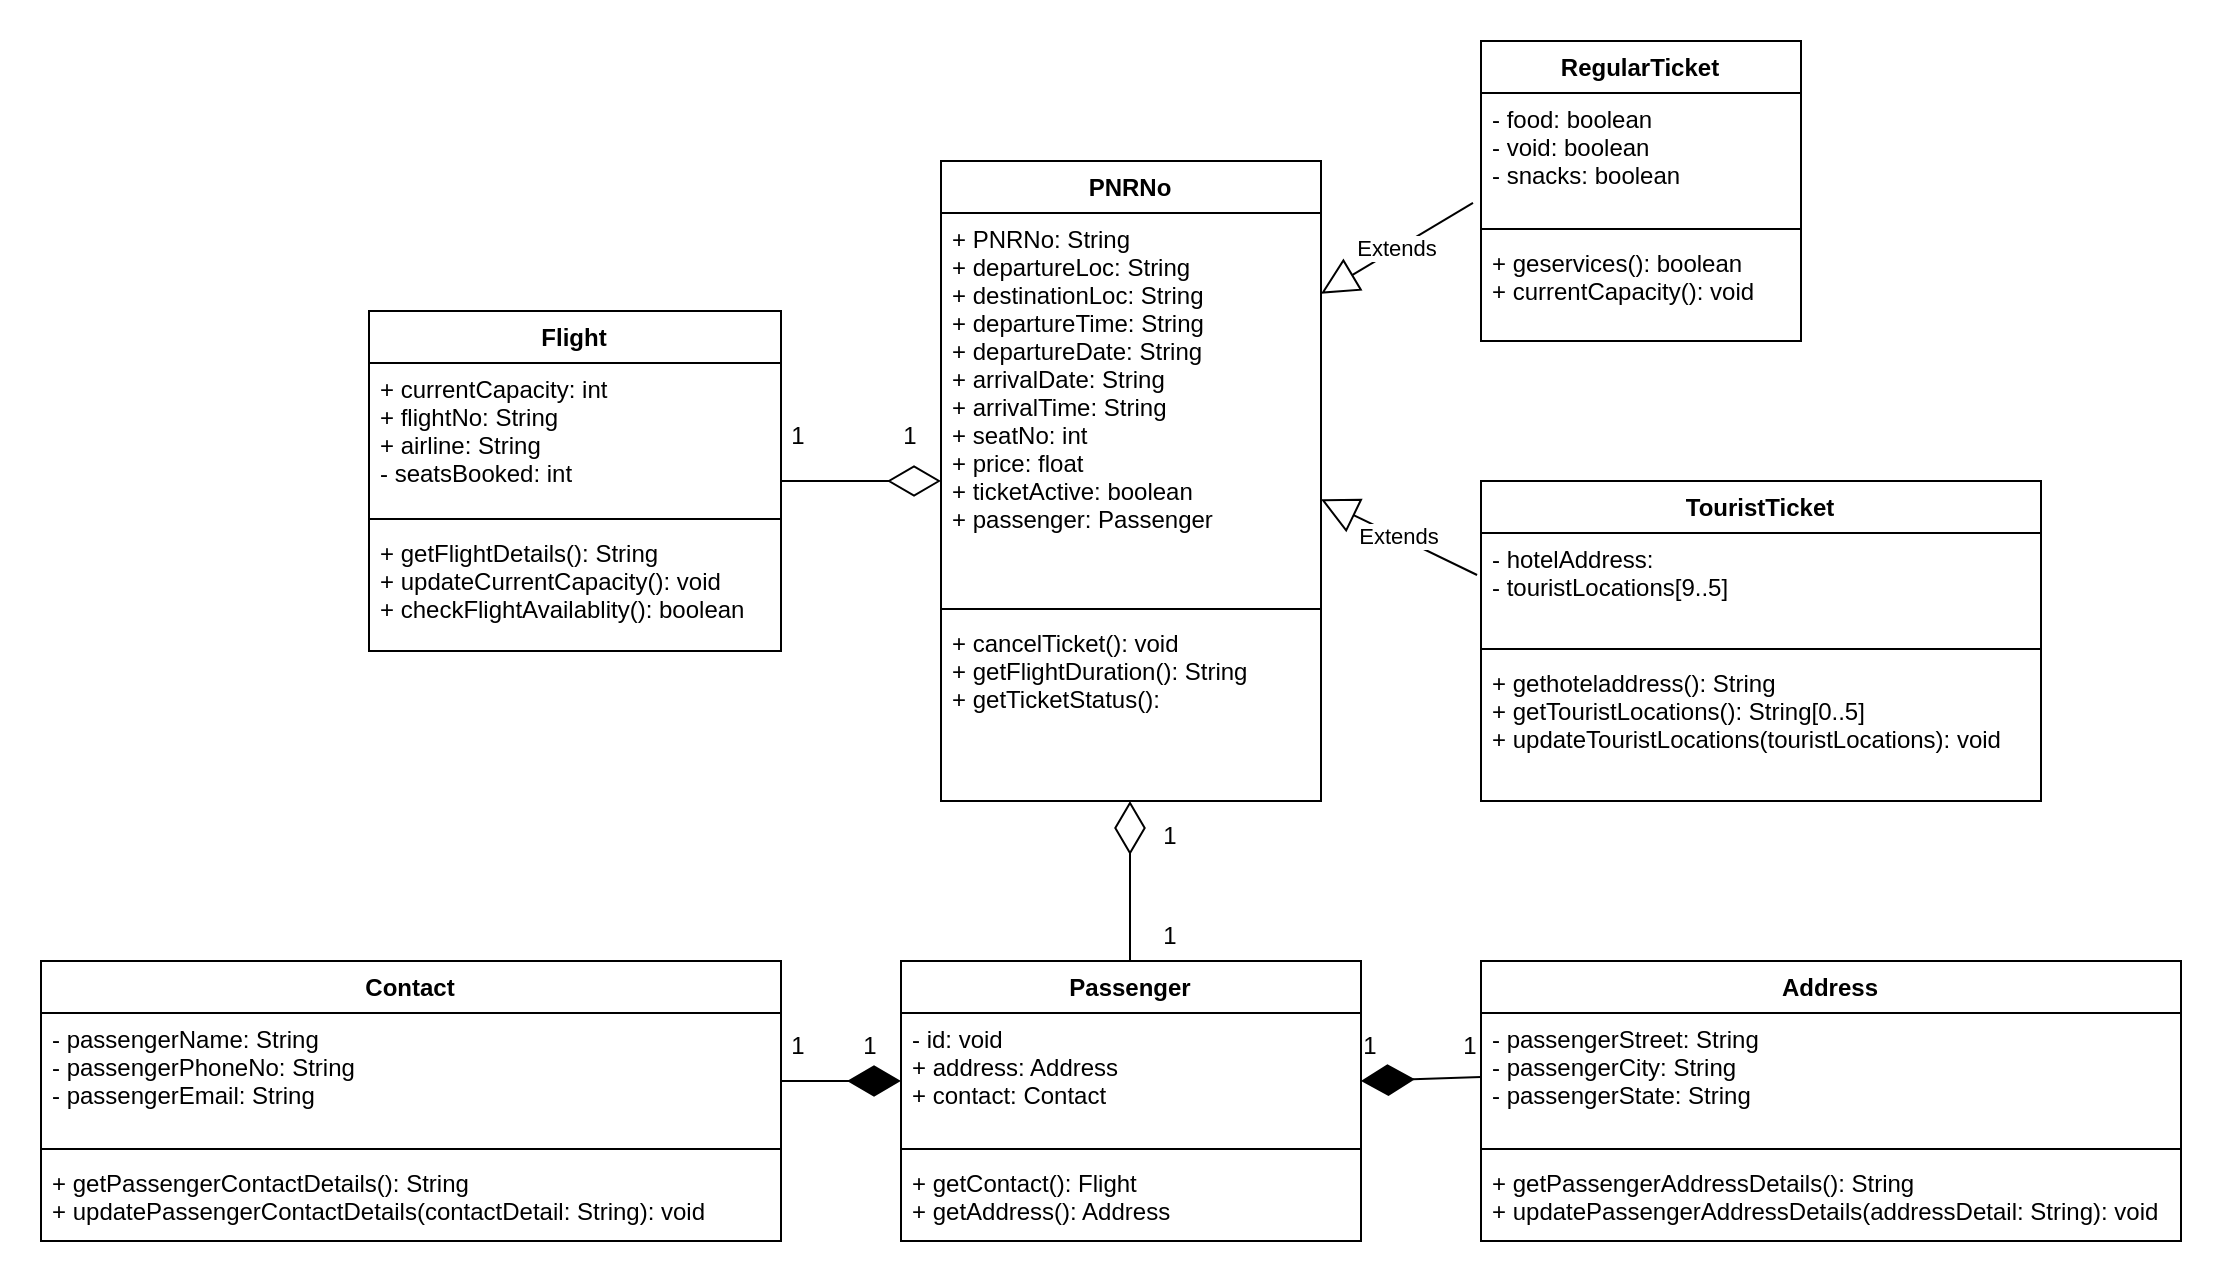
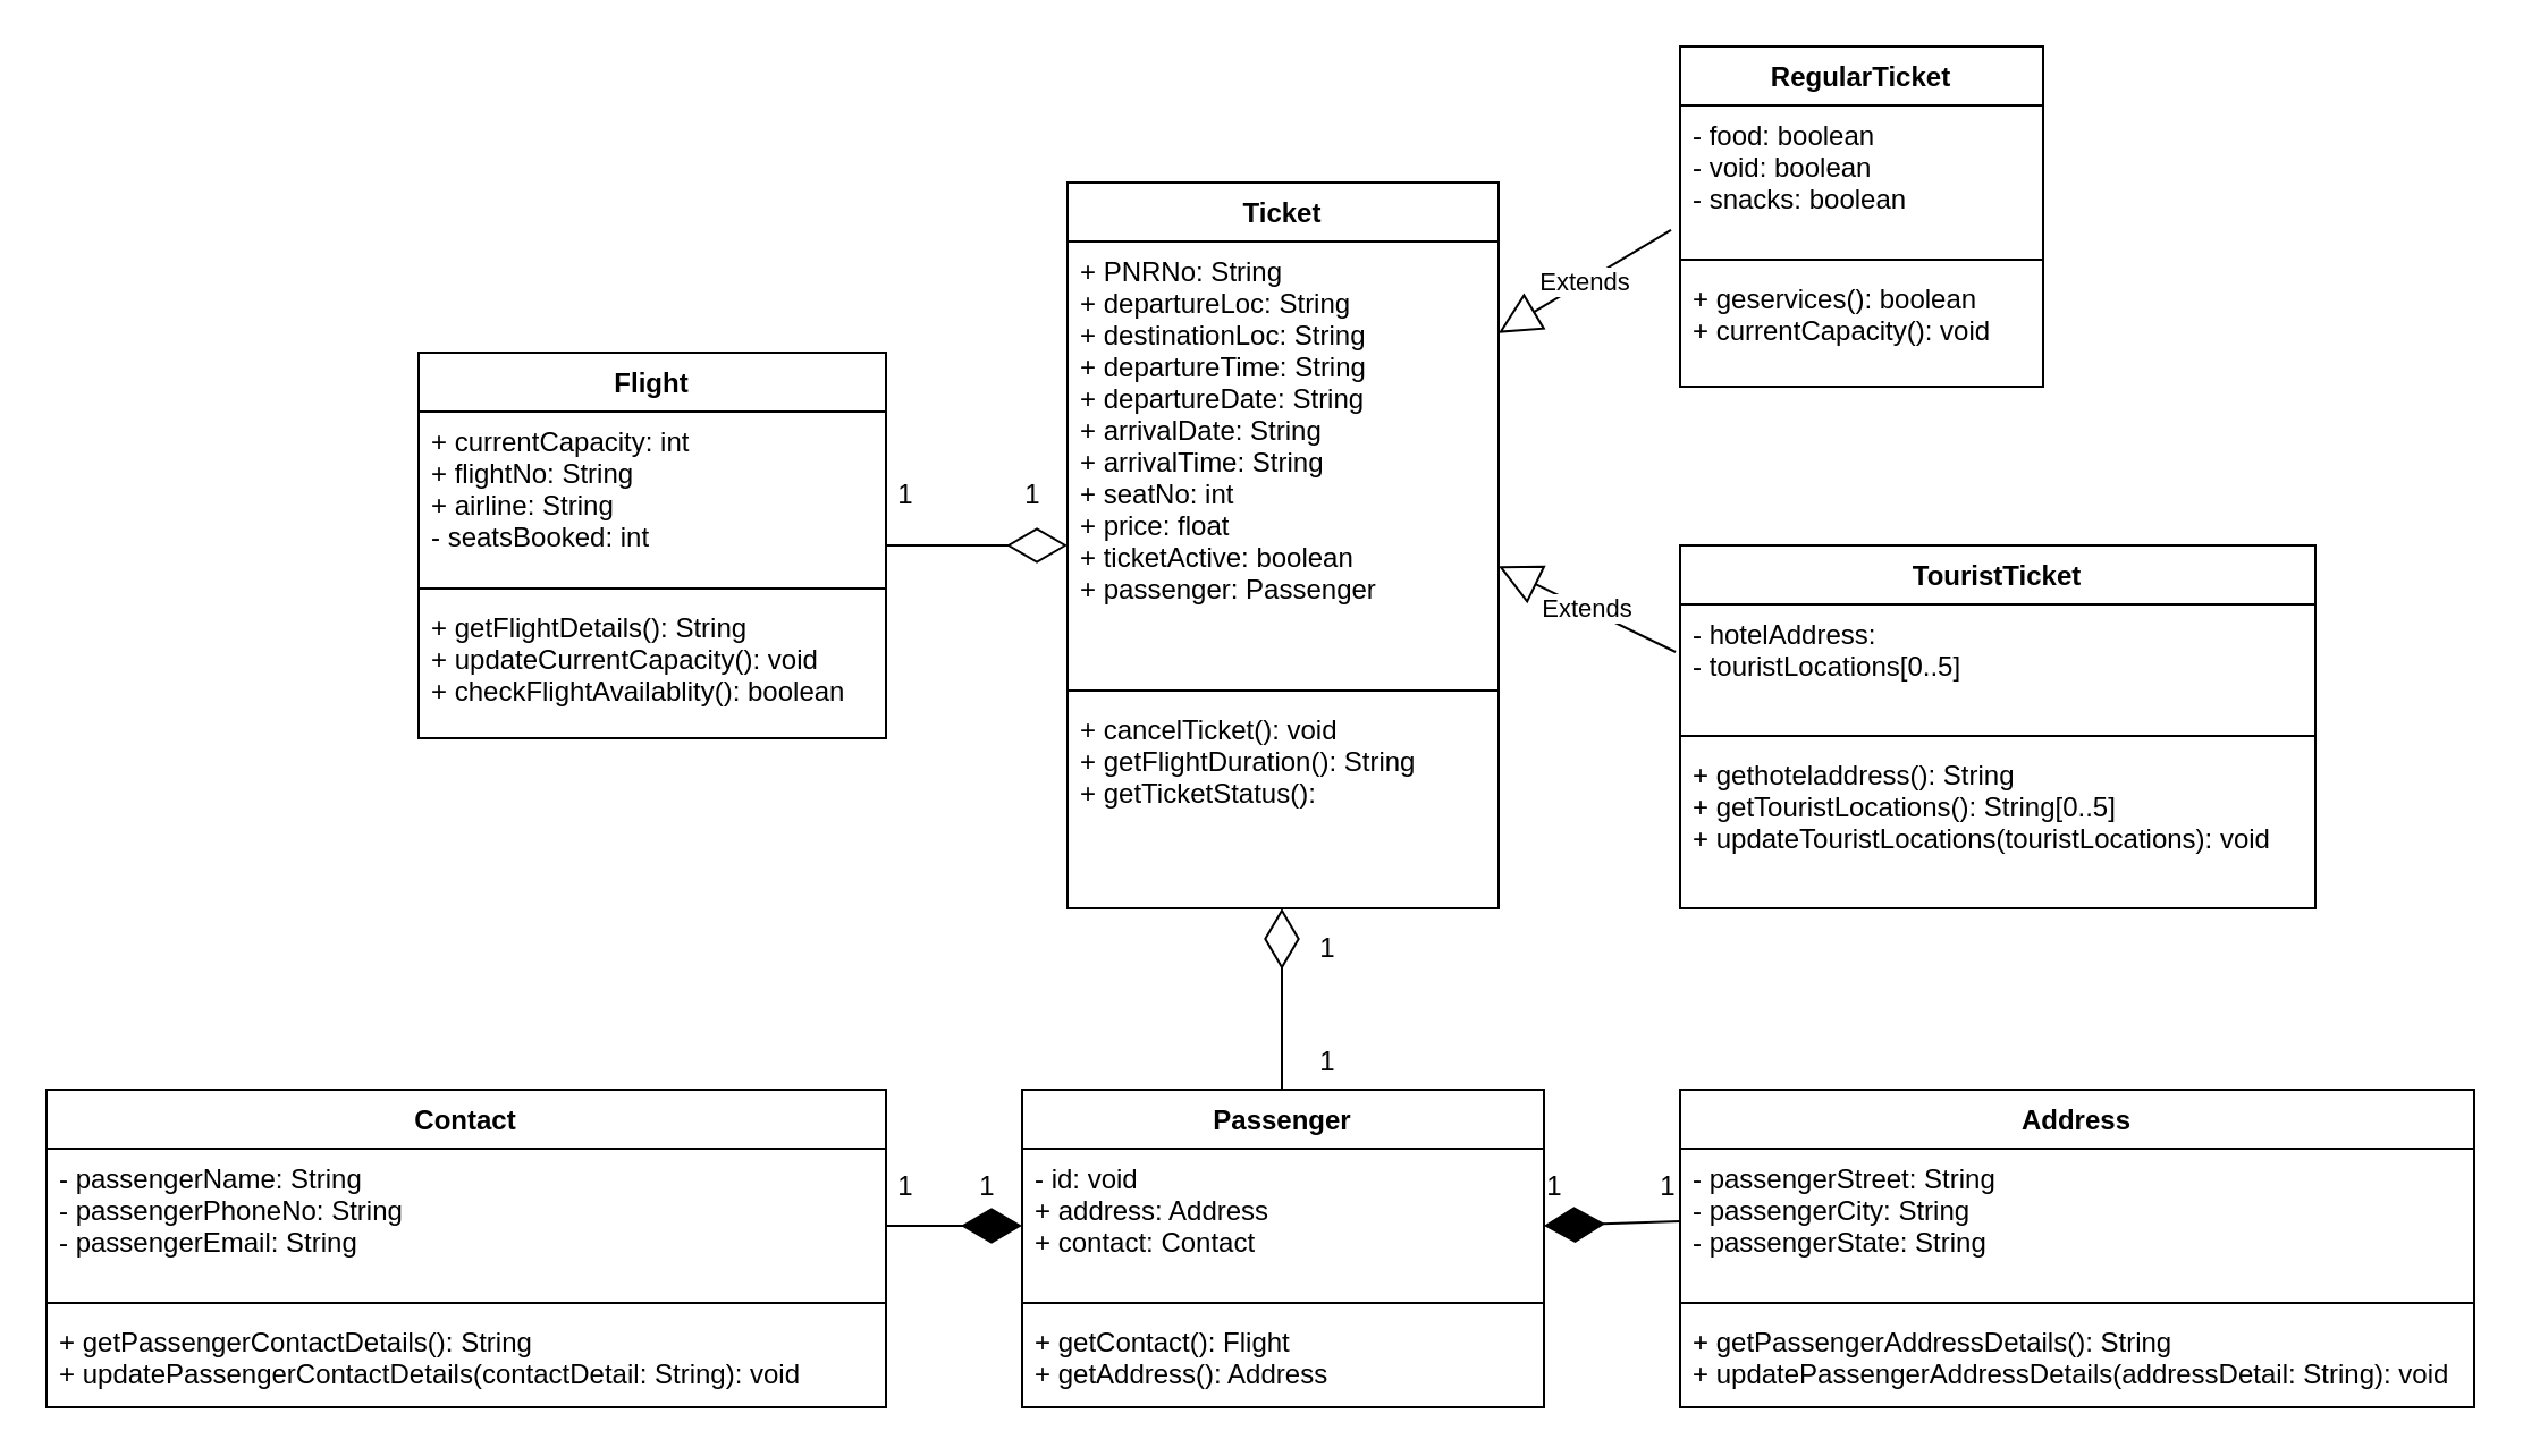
- <mxCell id="6" value="PNRNo" style="swimlane;fontStyle=1;align=center;verticalAlign=top;childLayout=stackLayout;horizontal=1;startSize=26;horizontalStack=0;resizeParent=1;resizeParentMax=0;resizeLast=0;collapsible=1;marginBottom=0;" parent="1" vertex="1"><mxGeometry x="470" y="80" width="190" height="320" as="geometry" /></mxCell>
+ <mxCell id="6" value="Ticket" style="swimlane;fontStyle=1;align=center;verticalAlign=top;childLayout=stackLayout;horizontal=1;startSize=26;horizontalStack=0;resizeParent=1;resizeParentMax=0;resizeLast=0;collapsible=1;marginBottom=0;" parent="1" vertex="1"><mxGeometry x="470" y="80" width="190" height="320" as="geometry" /></mxCell>
- <mxCell id="11" value="- hotelAddress:&#10;- touristLocations[9..5]&#10;" style="text;strokeColor=none;fillColor=none;align=left;verticalAlign=top;spacingLeft=4;spacingRight=4;overflow=hidden;rotatable=0;points=[[0,0.5],[1,0.5]];portConstraint=eastwest;" parent="10" vertex="1"><mxGeometry y="26" width="280" height="54" as="geometry" /></mxCell>
+ <mxCell id="11" value="- hotelAddress:&#10;- touristLocations[0..5]&#10;" style="text;strokeColor=none;fillColor=none;align=left;verticalAlign=top;spacingLeft=4;spacingRight=4;overflow=hidden;rotatable=0;points=[[0,0.5],[1,0.5]];portConstraint=eastwest;" parent="10" vertex="1"><mxGeometry y="26" width="280" height="54" as="geometry" /></mxCell>
